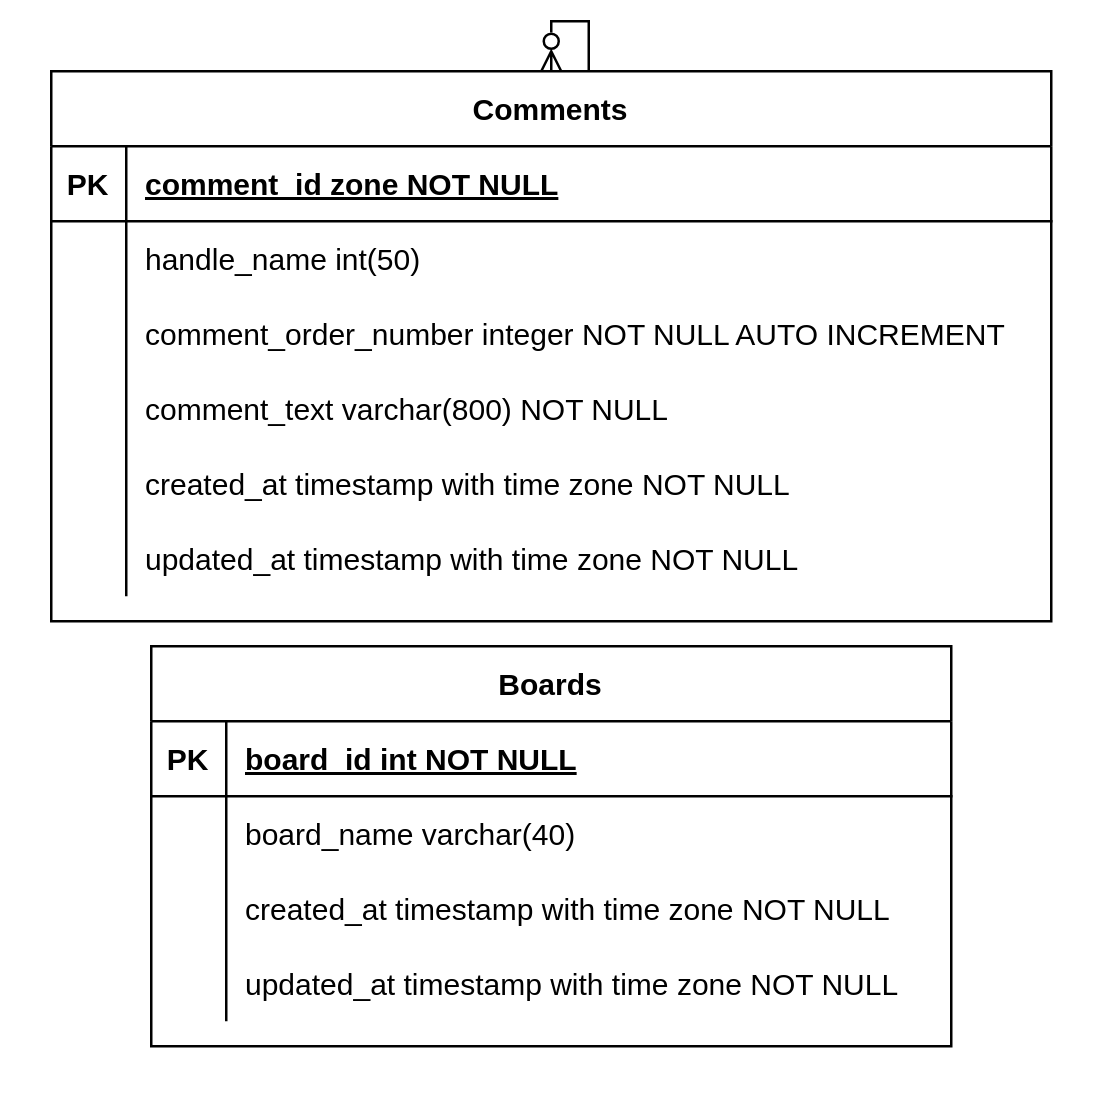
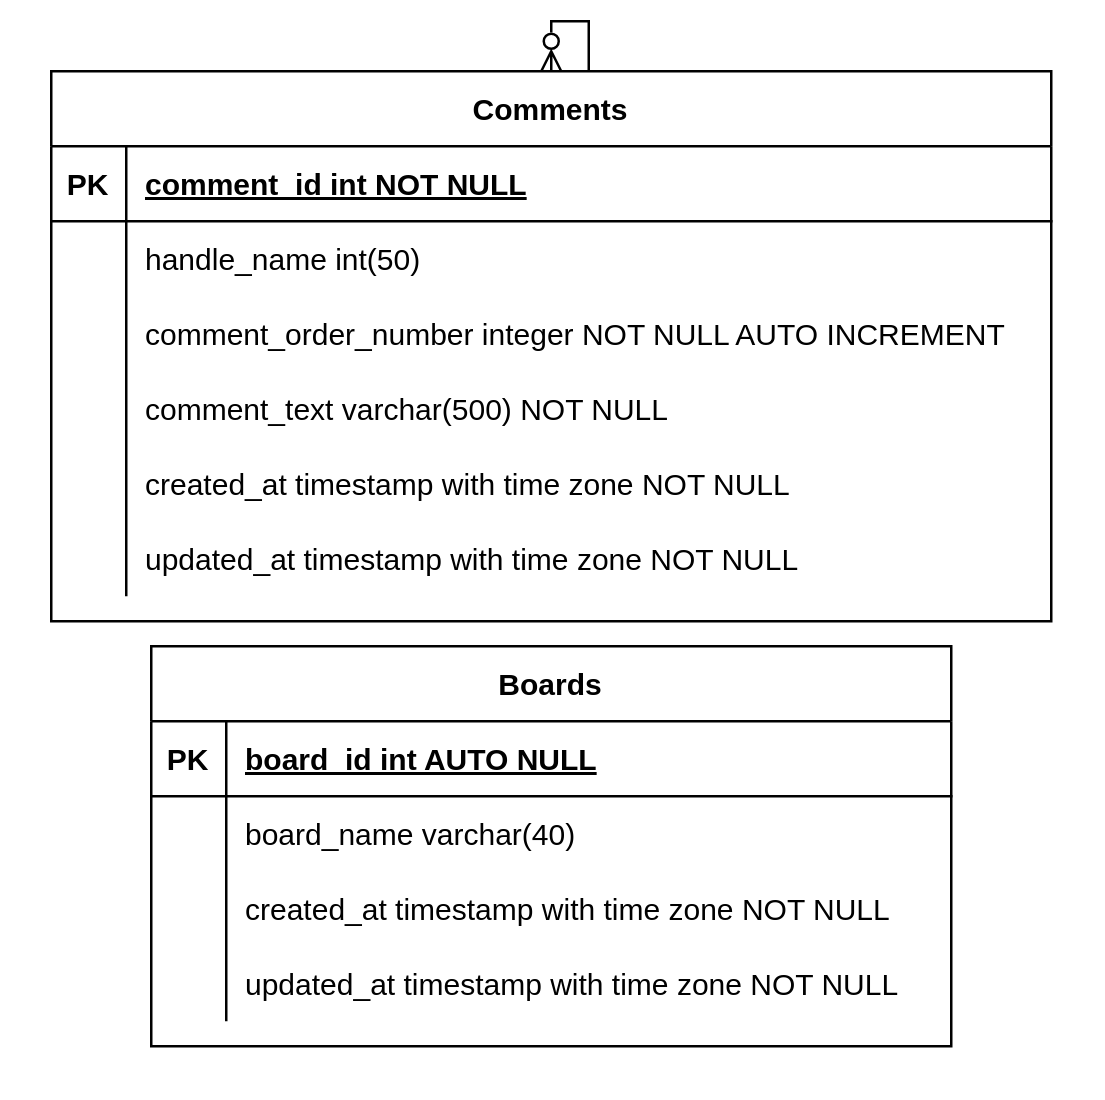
- <mxCell id="6" value="comment_id zone NOT NULL " style="shape=partialRectangle;overflow=hidden;connectable=0;fillColor=none;top=0;left=0;bottom=0;right=0;align=left;spacingLeft=6;fontStyle=5;" parent="4" vertex="1"><mxGeometry x="30" width="370" height="30" as="geometry"><mxRectangle width="370" height="30" as="alternateBounds" /></mxGeometry></mxCell>
+ <mxCell id="6" value="comment_id int NOT NULL " style="shape=partialRectangle;overflow=hidden;connectable=0;fillColor=none;top=0;left=0;bottom=0;right=0;align=left;spacingLeft=6;fontStyle=5;" parent="4" vertex="1"><mxGeometry x="30" width="370" height="30" as="geometry"><mxRectangle width="370" height="30" as="alternateBounds" /></mxGeometry></mxCell>
- <mxCell id="15" value="comment_text varchar(800) NOT NULL" style="shape=partialRectangle;overflow=hidden;connectable=0;fillColor=none;top=0;left=0;bottom=0;right=0;align=left;spacingLeft=6;" vertex="1" parent="13"><mxGeometry x="30" width="370" height="30" as="geometry"><mxRectangle width="370" height="30" as="alternateBounds" /></mxGeometry></mxCell>
+ <mxCell id="15" value="comment_text varchar(500) NOT NULL" style="shape=partialRectangle;overflow=hidden;connectable=0;fillColor=none;top=0;left=0;bottom=0;right=0;align=left;spacingLeft=6;" vertex="1" parent="13"><mxGeometry x="30" width="370" height="30" as="geometry"><mxRectangle width="370" height="30" as="alternateBounds" /></mxGeometry></mxCell>
- <mxCell id="25" value="board_id int NOT NULL " style="shape=partialRectangle;overflow=hidden;connectable=0;fillColor=none;top=0;left=0;bottom=0;right=0;align=left;spacingLeft=6;fontStyle=5;" parent="23" vertex="1"><mxGeometry x="30" width="290" height="30" as="geometry"><mxRectangle width="290" height="30" as="alternateBounds" /></mxGeometry></mxCell>
+ <mxCell id="25" value="board_id int AUTO NULL " style="shape=partialRectangle;overflow=hidden;connectable=0;fillColor=none;top=0;left=0;bottom=0;right=0;align=left;spacingLeft=6;fontStyle=5;" parent="23" vertex="1"><mxGeometry x="30" width="290" height="30" as="geometry"><mxRectangle width="290" height="30" as="alternateBounds" /></mxGeometry></mxCell>
